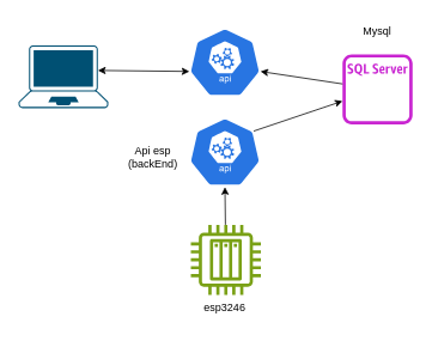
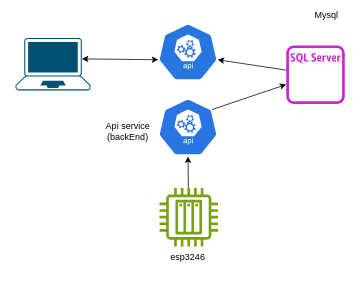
- <mxCell id="8" value="Mysql" style="text;html=1;strokeColor=none;fillColor=none;align=center;verticalAlign=middle;whiteSpace=wrap;rounded=0;" parent="1" vertex="1"><mxGeometry x="390" y="20" width="60" height="30" as="geometry" /></mxCell>
+ <mxCell id="8" value="Mysql" style="text;html=1;strokeColor=none;fillColor=none;align=center;verticalAlign=middle;whiteSpace=wrap;rounded=0;" parent="1" vertex="1"><mxGeometry x="405" y="5" width="60" height="30" as="geometry" /></mxCell>
- <mxCell id="12" value="Api esp&lt;br&gt;(backEnd)" style="text;html=1;strokeColor=none;fillColor=none;align=center;verticalAlign=middle;whiteSpace=wrap;rounded=0;" vertex="1" parent="1"><mxGeometry x="130" y="160" width="80" height="30" as="geometry" /></mxCell>
+ <mxCell id="12" value="Api service&lt;br&gt;(backEnd)" style="text;html=1;strokeColor=none;fillColor=none;align=center;verticalAlign=middle;whiteSpace=wrap;rounded=0;" vertex="1" parent="1"><mxGeometry x="130" y="160" width="80" height="30" as="geometry" /></mxCell>
